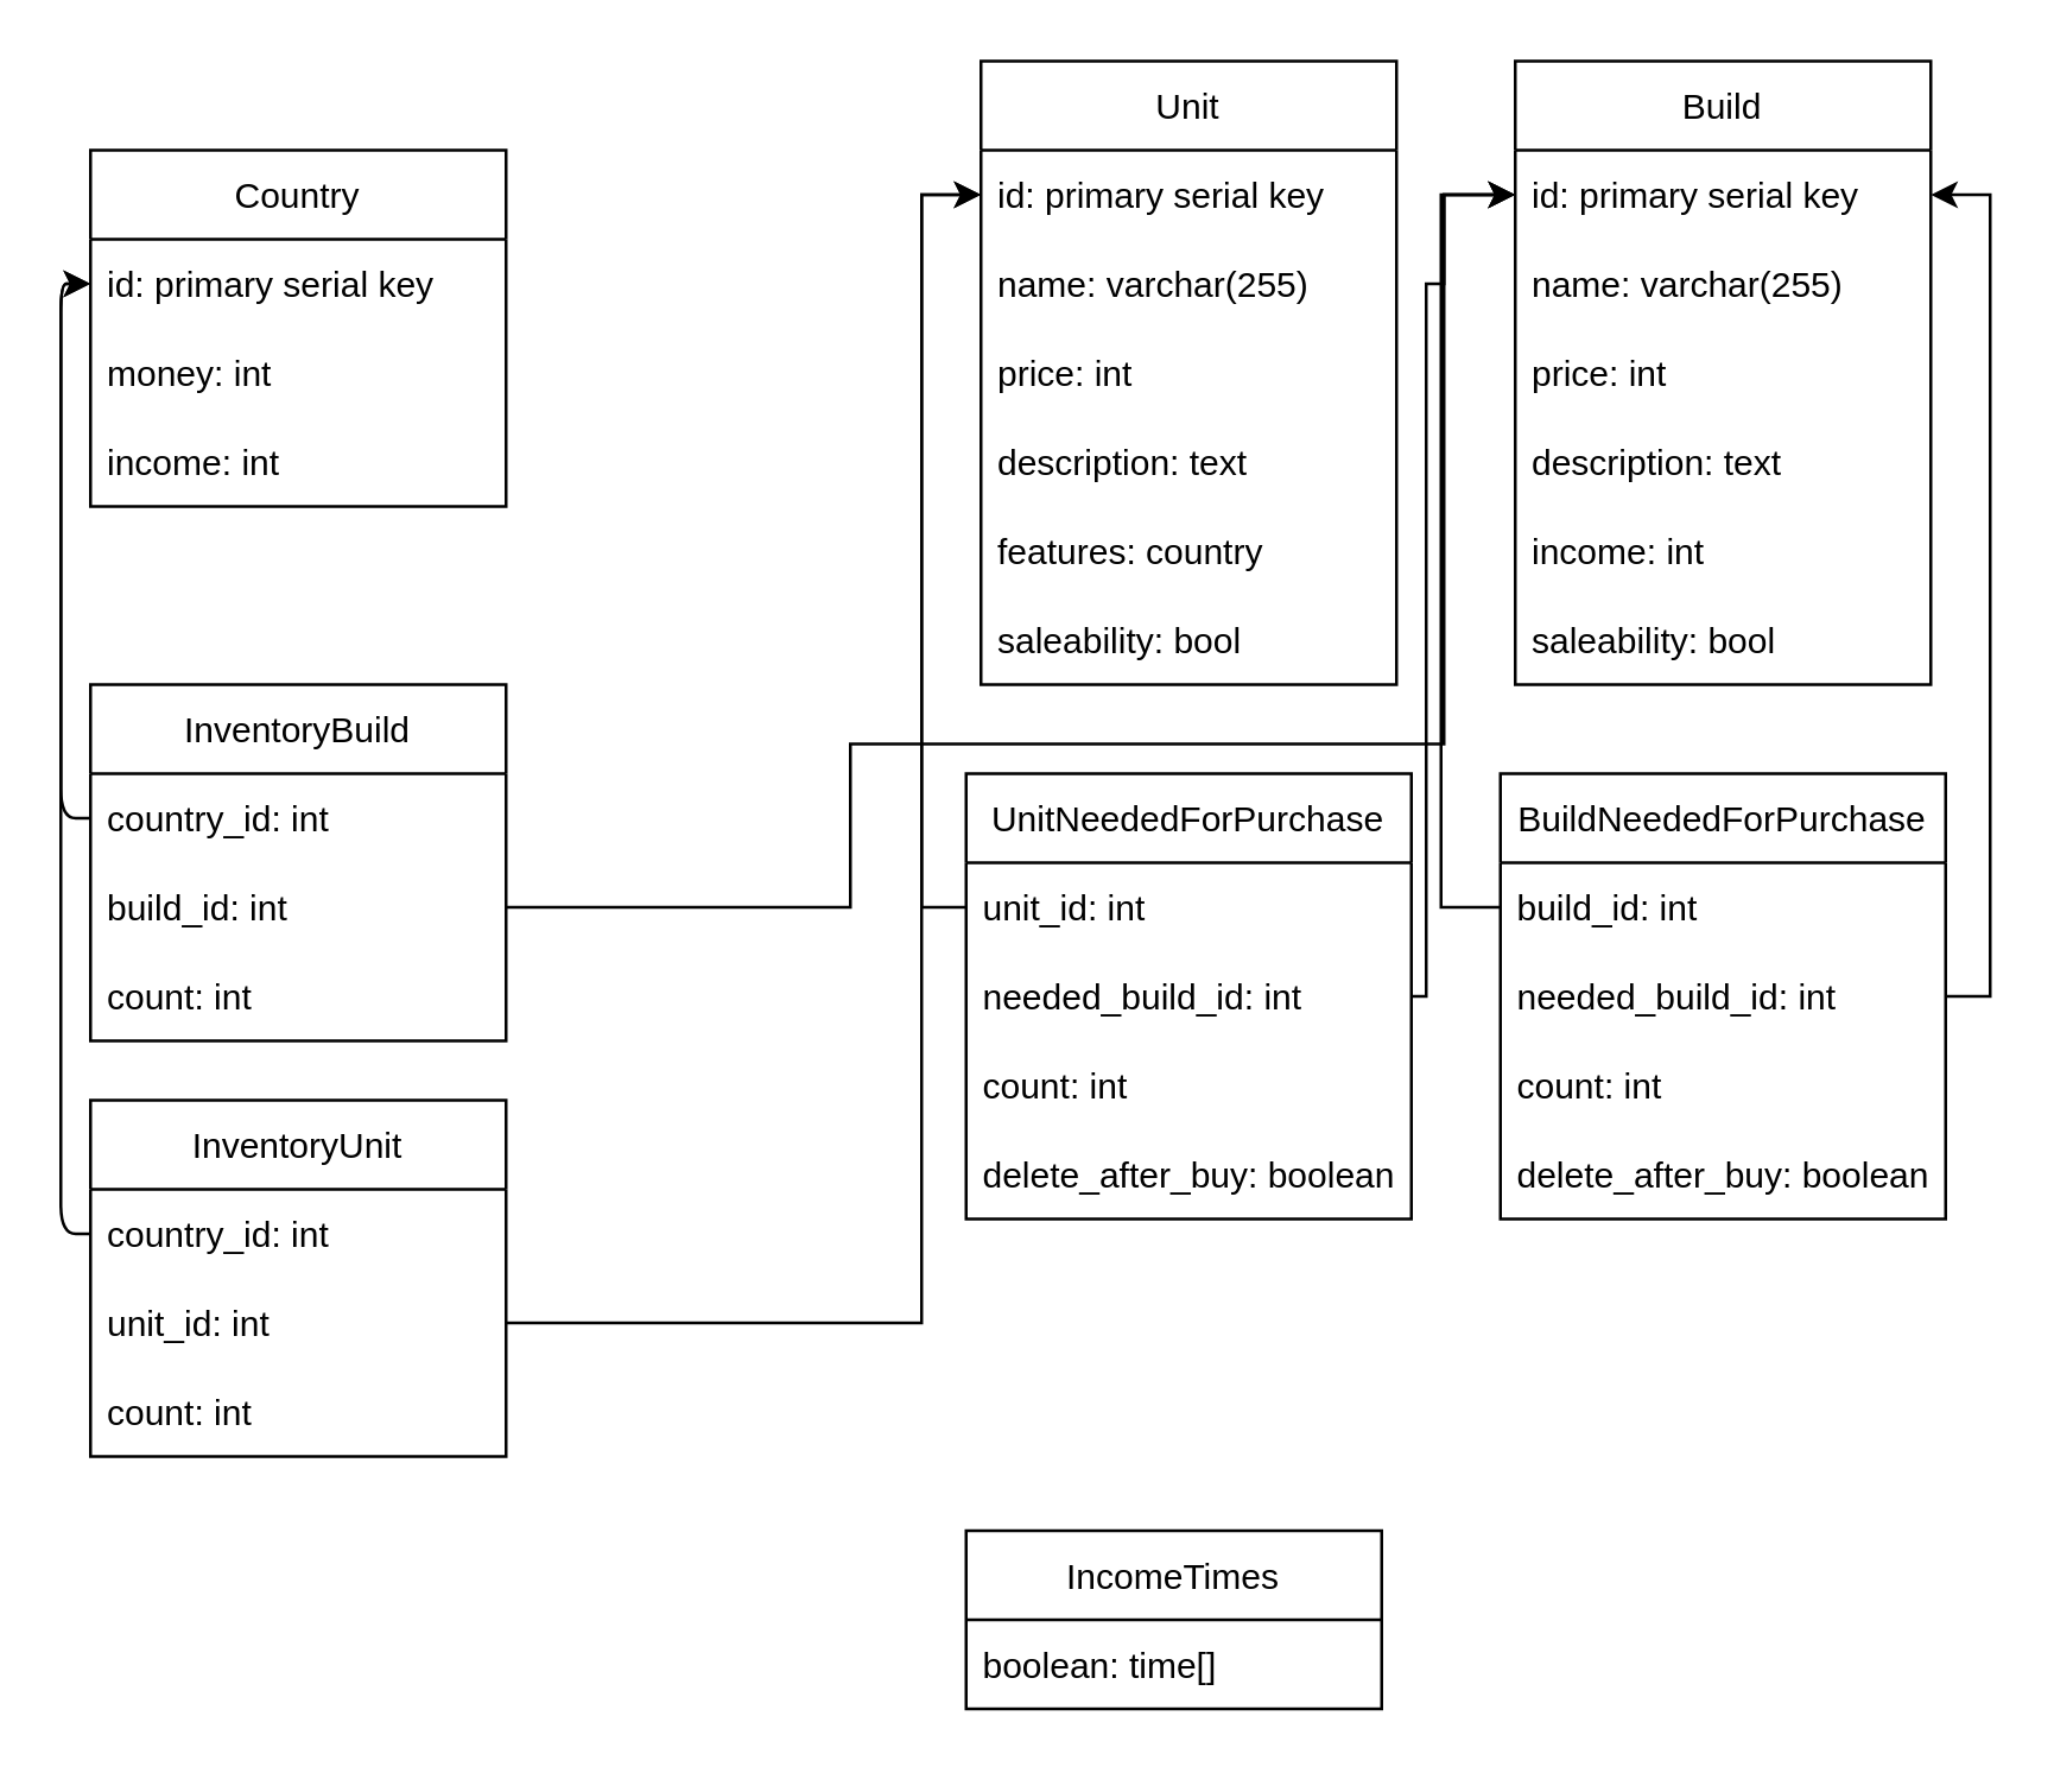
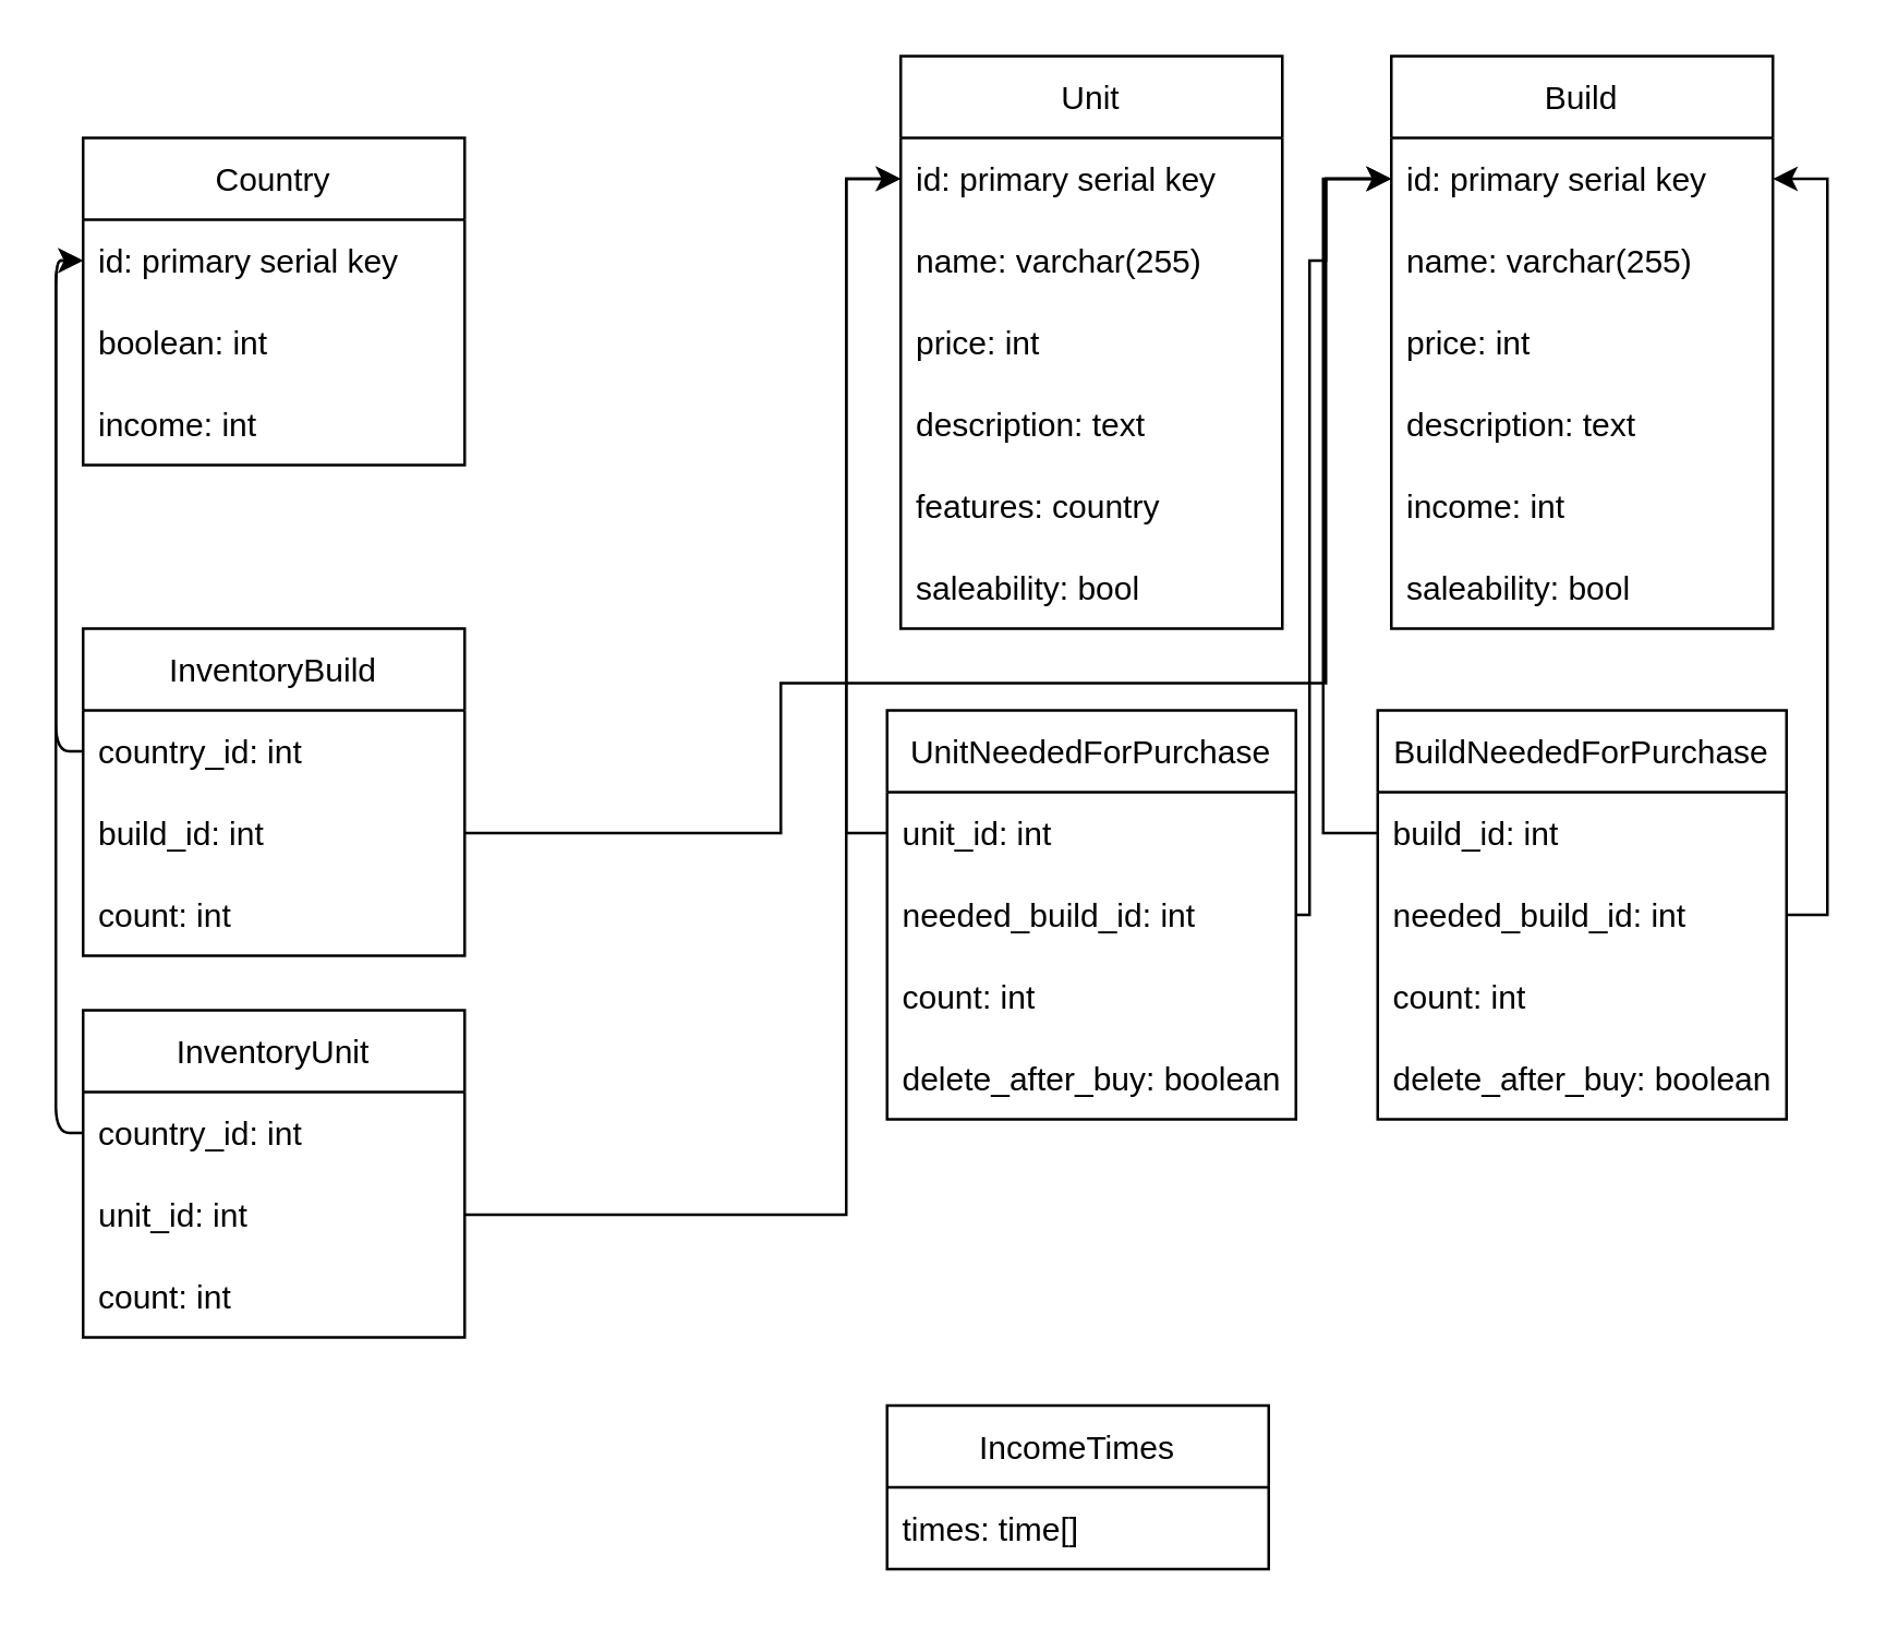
- <mxCell id="4" value="money: int" style="text;strokeColor=none;fillColor=none;align=left;verticalAlign=middle;spacingLeft=4;spacingRight=4;overflow=hidden;points=[[0,0.5],[1,0.5]];portConstraint=eastwest;rotatable=0;" vertex="1" parent="2"><mxGeometry y="60" width="140" height="30" as="geometry" /></mxCell>
+ <mxCell id="4" value="boolean: int" style="text;strokeColor=none;fillColor=none;align=left;verticalAlign=middle;spacingLeft=4;spacingRight=4;overflow=hidden;points=[[0,0.5],[1,0.5]];portConstraint=eastwest;rotatable=0;" vertex="1" parent="2"><mxGeometry y="60" width="140" height="30" as="geometry" /></mxCell>
- <mxCell id="45" value="boolean: time[]" style="text;strokeColor=none;fillColor=none;align=left;verticalAlign=middle;spacingLeft=4;spacingRight=4;overflow=hidden;points=[[0,0.5],[1,0.5]];portConstraint=eastwest;rotatable=0;" parent="44" vertex="1"><mxGeometry y="30" width="140" height="30" as="geometry" /></mxCell>
+ <mxCell id="45" value="times: time[]" style="text;strokeColor=none;fillColor=none;align=left;verticalAlign=middle;spacingLeft=4;spacingRight=4;overflow=hidden;points=[[0,0.5],[1,0.5]];portConstraint=eastwest;rotatable=0;" parent="44" vertex="1"><mxGeometry y="30" width="140" height="30" as="geometry" /></mxCell>
